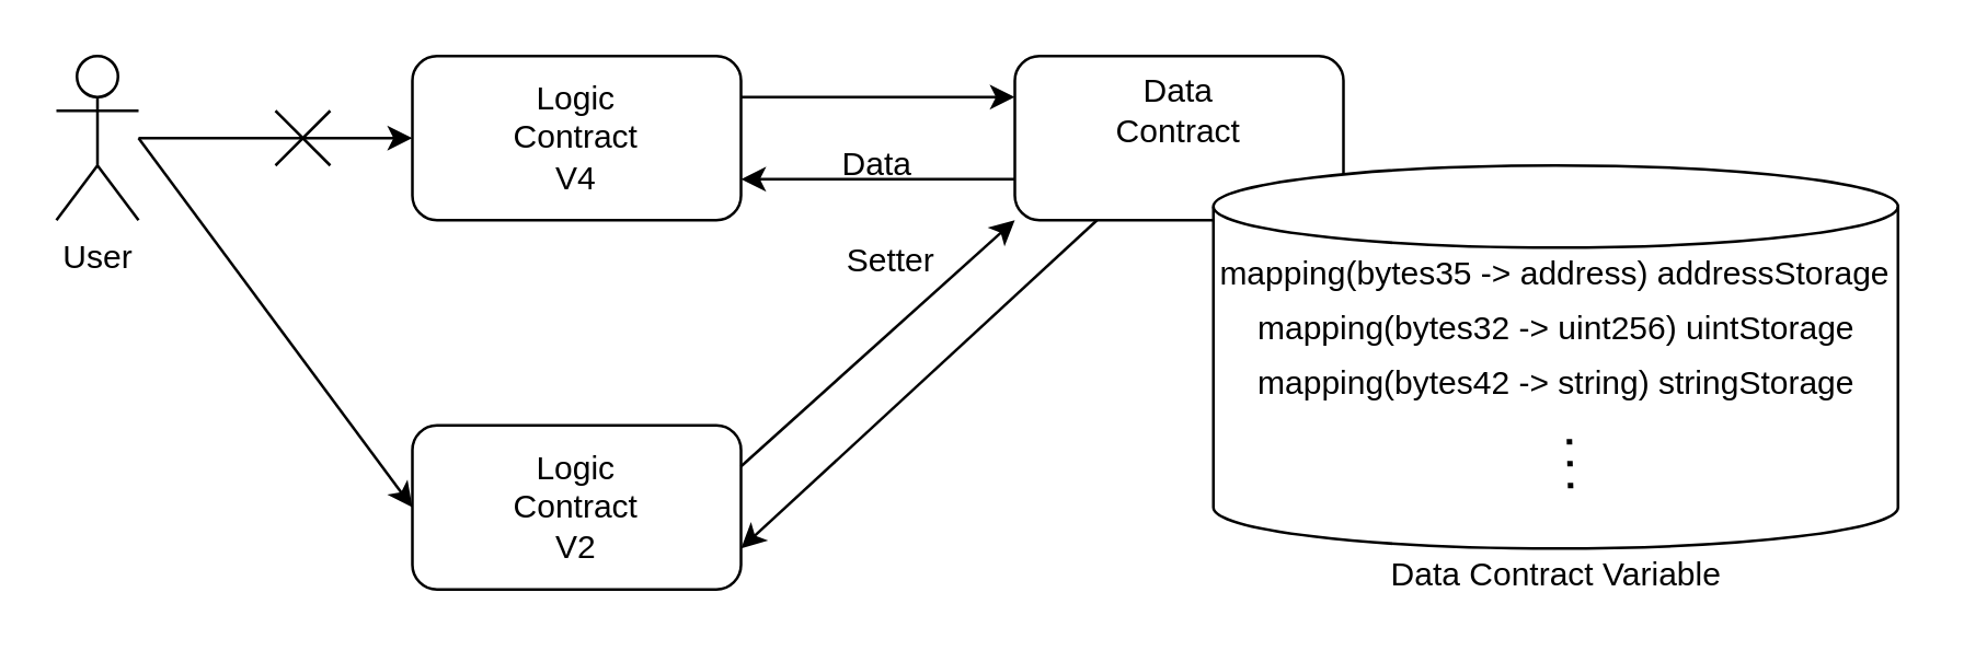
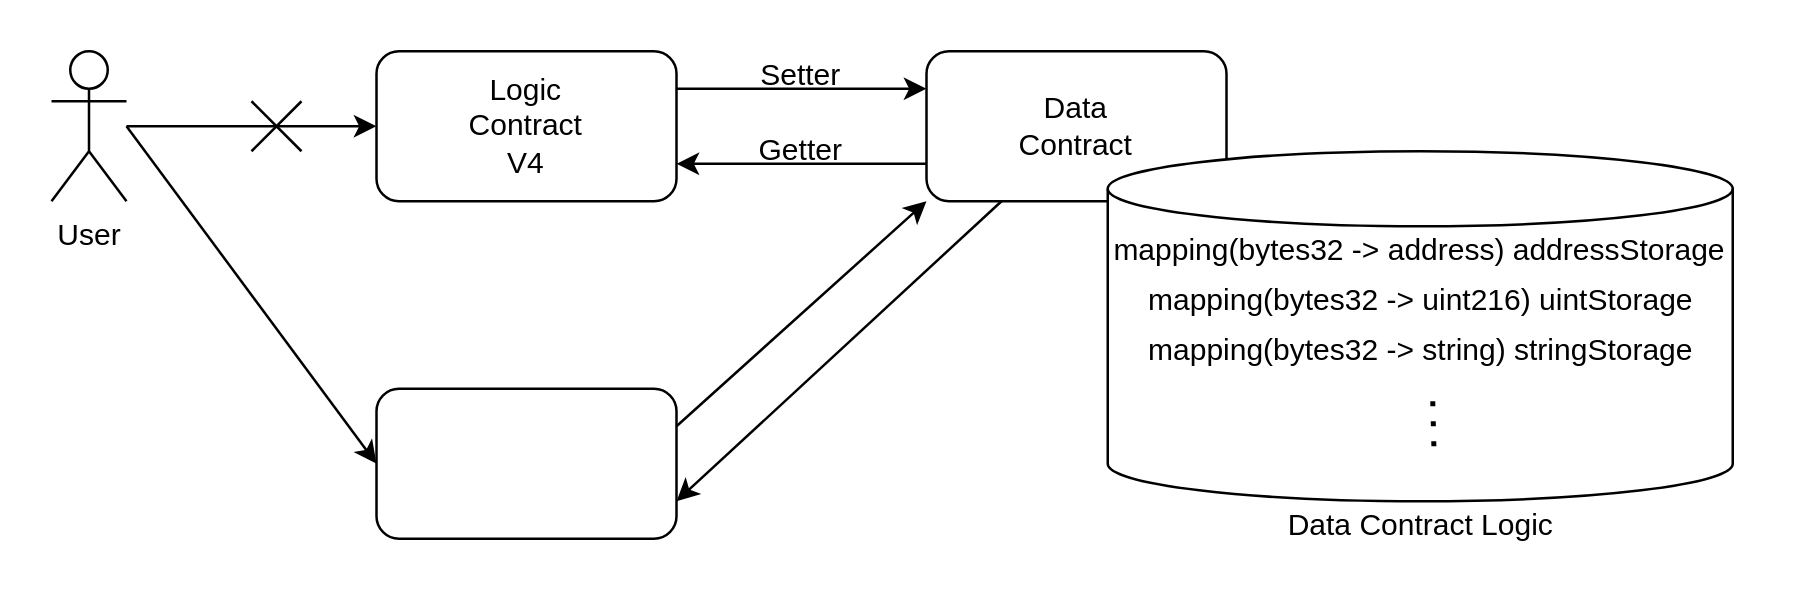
- <mxCell id="7" value="Data Contract" style="text;html=1;strokeColor=none;fillColor=none;align=center;verticalAlign=middle;whiteSpace=wrap;rounded=0;" parent="1" vertex="1"><mxGeometry x="410" y="30" width="40" height="20" as="geometry" /></mxCell>
+ <mxCell id="7" value="Data Contract" style="text;html=1;strokeColor=none;fillColor=none;align=center;verticalAlign=middle;whiteSpace=wrap;rounded=0;" parent="1" vertex="1"><mxGeometry x="410" y="40" width="40" height="20" as="geometry" /></mxCell>
- <mxCell id="15" value="Data" style="text;html=1;strokeColor=none;fillColor=none;align=center;verticalAlign=middle;whiteSpace=wrap;rounded=0;" parent="1" vertex="1"><mxGeometry x="300" y="50" width="40" height="20" as="geometry" /></mxCell>
+ <mxCell id="15" value="Getter" style="text;html=1;strokeColor=none;fillColor=none;align=center;verticalAlign=middle;whiteSpace=wrap;rounded=0;" parent="1" vertex="1"><mxGeometry x="300" y="50" width="40" height="20" as="geometry" /></mxCell>
- <mxCell id="14" value="Setter" style="text;html=1;strokeColor=none;fillColor=none;align=center;verticalAlign=middle;whiteSpace=wrap;rounded=0;" parent="1" vertex="1"><mxGeometry x="305" y="85" width="40" height="20" as="geometry" /></mxCell>
+ <mxCell id="14" value="Setter" style="text;html=1;strokeColor=none;fillColor=none;align=center;verticalAlign=middle;whiteSpace=wrap;rounded=0;" parent="1" vertex="1"><mxGeometry x="300" y="20" width="40" height="20" as="geometry" /></mxCell>
- <mxCell id="19" value="mapping(bytes35 -&amp;gt; address) addressStorage" style="text;html=1;strokeColor=none;fillColor=none;align=center;verticalAlign=middle;whiteSpace=wrap;rounded=0;" vertex="1" parent="1"><mxGeometry x="440" y="90" width="255" height="20" as="geometry" /></mxCell>
+ <mxCell id="19" value="mapping(bytes32 -&amp;gt; address) addressStorage" style="text;html=1;strokeColor=none;fillColor=none;align=center;verticalAlign=middle;whiteSpace=wrap;rounded=0;" vertex="1" parent="1"><mxGeometry x="440" y="90" width="255" height="20" as="geometry" /></mxCell>
- <mxCell id="20" value="mapping(bytes32 -&amp;gt; uint256) uintStorage" style="text;html=1;strokeColor=none;fillColor=none;align=center;verticalAlign=middle;whiteSpace=wrap;rounded=0;" vertex="1" parent="1"><mxGeometry x="447.5" y="110" width="240" height="20" as="geometry" /></mxCell>
+ <mxCell id="20" value="mapping(bytes32 -&amp;gt; uint216) uintStorage" style="text;html=1;strokeColor=none;fillColor=none;align=center;verticalAlign=middle;whiteSpace=wrap;rounded=0;" vertex="1" parent="1"><mxGeometry x="447.5" y="110" width="240" height="20" as="geometry" /></mxCell>
- <mxCell id="22" value="mapping(bytes42 -&amp;gt; string) stringStorage" style="text;html=1;strokeColor=none;fillColor=none;align=center;verticalAlign=middle;whiteSpace=wrap;rounded=0;" vertex="1" parent="1"><mxGeometry x="447.5" y="130" width="240" height="20" as="geometry" /></mxCell>
+ <mxCell id="22" value="mapping(bytes32 -&amp;gt; string) stringStorage" style="text;html=1;strokeColor=none;fillColor=none;align=center;verticalAlign=middle;whiteSpace=wrap;rounded=0;" vertex="1" parent="1"><mxGeometry x="447.5" y="130" width="240" height="20" as="geometry" /></mxCell>
- <mxCell id="11" value="Logic&lt;br&gt;Contract&lt;br&gt;V2" style="text;html=1;strokeColor=none;fillColor=none;align=center;verticalAlign=middle;whiteSpace=wrap;rounded=0;" parent="1" vertex="1"><mxGeometry x="190" y="175" width="40" height="20" as="geometry" /></mxCell>
- <mxCell id="23" value="Data Contract Variable" style="text;html=1;strokeColor=none;fillColor=none;align=center;verticalAlign=middle;whiteSpace=wrap;rounded=0;" vertex="1" parent="1"><mxGeometry x="502.5" y="200" width="130" height="20" as="geometry" /></mxCell>
+ <mxCell id="23" value="Data Contract Logic" style="text;html=1;strokeColor=none;fillColor=none;align=center;verticalAlign=middle;whiteSpace=wrap;rounded=0;" vertex="1" parent="1"><mxGeometry x="502.5" y="200" width="130" height="20" as="geometry" /></mxCell>
